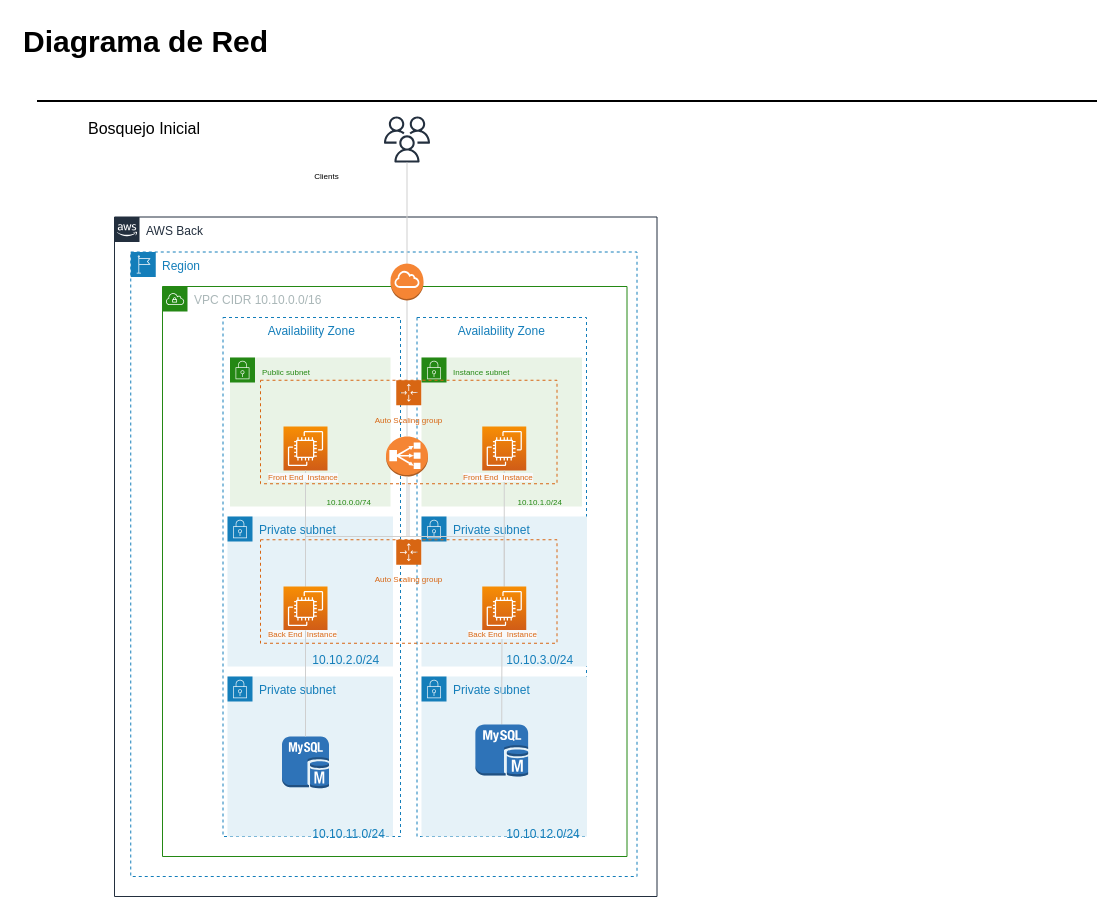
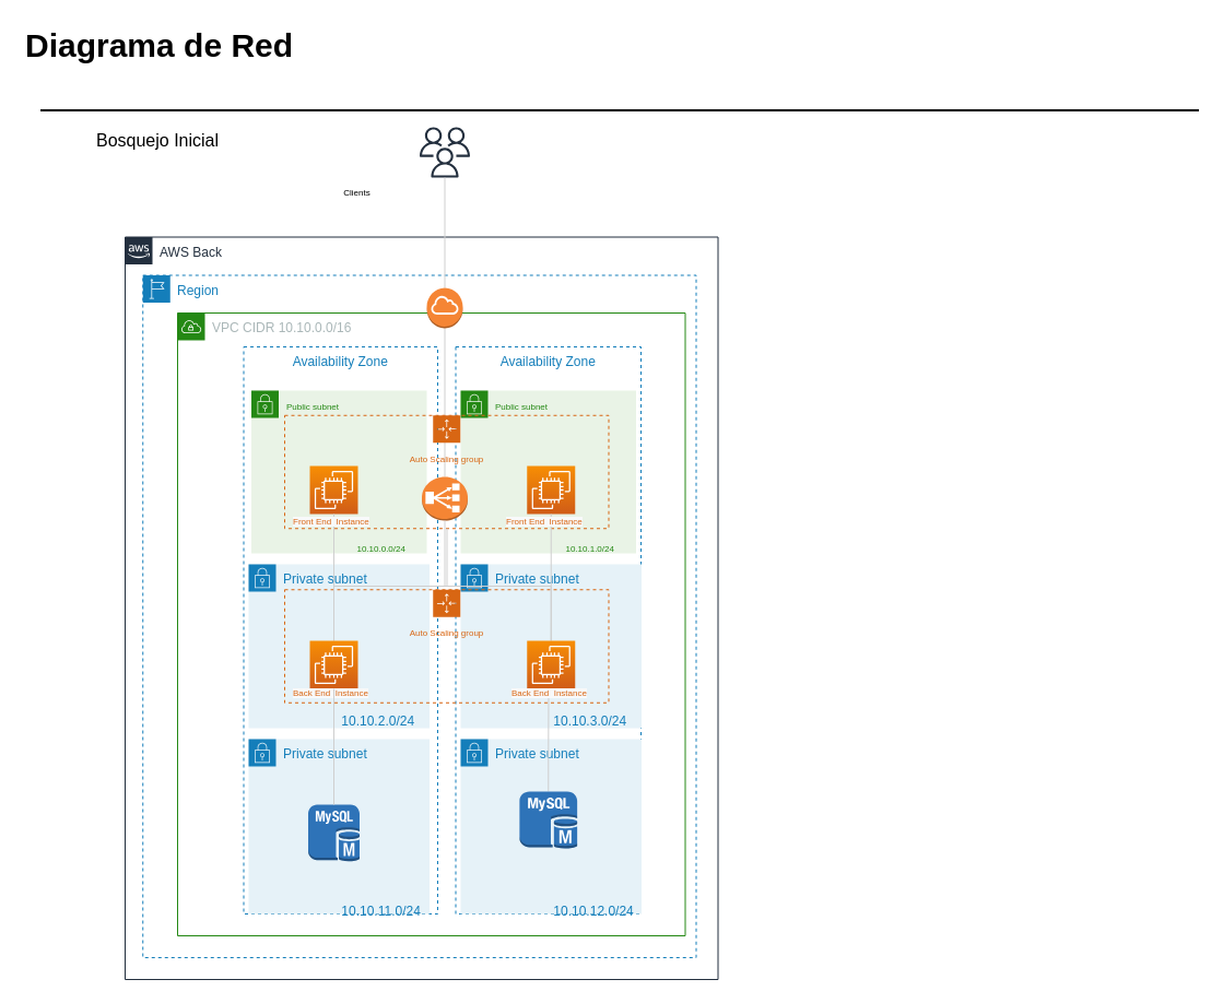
- <mxCell id="11" value="&lt;font style=&quot;font-size: 8px&quot;&gt;Public subnet&lt;br&gt;&lt;br&gt;&lt;br&gt;&lt;br&gt;&lt;br&gt;&lt;br&gt;&lt;br&gt;&lt;br&gt;&lt;br&gt;&lt;span style=&quot;white-space: pre&quot;&gt;&#09;&lt;/span&gt;&lt;span style=&quot;white-space: pre&quot;&gt;&#09;&lt;/span&gt;&lt;span style=&quot;white-space: pre&quot;&gt;&#09;&lt;/span&gt;&amp;nbsp; &amp;nbsp; &amp;nbsp;10.10.0.0/74&lt;br&gt;&lt;/font&gt;" style="points=[[0,0],[0.25,0],[0.5,0],[0.75,0],[1,0],[1,0.25],[1,0.5],[1,0.75],[1,1],[0.75,1],[0.5,1],[0.25,1],[0,1],[0,0.75],[0,0.5],[0,0.25]];outlineConnect=0;gradientColor=none;html=1;whiteSpace=wrap;fontSize=12;fontStyle=0;shape=mxgraph.aws4.group;grIcon=mxgraph.aws4.group_security_group;grStroke=0;strokeColor=#248814;fillColor=#E9F3E6;verticalAlign=top;align=left;spacingLeft=30;fontColor=#248814;dashed=0;" vertex="1" parent="1"><mxGeometry x="229.5" y="357" width="160.5" height="149" as="geometry" /></mxCell>
+ <mxCell id="11" value="&lt;font style=&quot;font-size: 8px&quot;&gt;Public subnet&lt;br&gt;&lt;br&gt;&lt;br&gt;&lt;br&gt;&lt;br&gt;&lt;br&gt;&lt;br&gt;&lt;br&gt;&lt;br&gt;&lt;span style=&quot;white-space: pre&quot;&gt;&#09;&lt;/span&gt;&lt;span style=&quot;white-space: pre&quot;&gt;&#09;&lt;/span&gt;&lt;span style=&quot;white-space: pre&quot;&gt;&#09;&lt;/span&gt;&amp;nbsp; &amp;nbsp; &amp;nbsp;10.10.0.0/24&lt;br&gt;&lt;/font&gt;" style="points=[[0,0],[0.25,0],[0.5,0],[0.75,0],[1,0],[1,0.25],[1,0.5],[1,0.75],[1,1],[0.75,1],[0.5,1],[0.25,1],[0,1],[0,0.75],[0,0.5],[0,0.25]];outlineConnect=0;gradientColor=none;html=1;whiteSpace=wrap;fontSize=12;fontStyle=0;shape=mxgraph.aws4.group;grIcon=mxgraph.aws4.group_security_group;grStroke=0;strokeColor=#248814;fillColor=#E9F3E6;verticalAlign=top;align=left;spacingLeft=30;fontColor=#248814;dashed=0;" vertex="1" parent="1"><mxGeometry x="229.5" y="357" width="160.5" height="149" as="geometry" /></mxCell>
- <mxCell id="15" value="&lt;font style=&quot;font-size: 8px&quot;&gt;Instance subnet&lt;br&gt;&lt;br&gt;&lt;br&gt;&lt;br&gt;&lt;br&gt;&lt;br&gt;&lt;br&gt;&lt;br&gt;&lt;br&gt;&lt;span style=&quot;white-space: pre&quot;&gt;&#09;&lt;/span&gt;&lt;span style=&quot;white-space: pre&quot;&gt;&#09;&lt;/span&gt;&lt;span style=&quot;white-space: pre&quot;&gt;&#09;&lt;/span&gt;&amp;nbsp; &amp;nbsp; &amp;nbsp;10.10.1.0/24&lt;br&gt;&lt;/font&gt;" style="points=[[0,0],[0.25,0],[0.5,0],[0.75,0],[1,0],[1,0.25],[1,0.5],[1,0.75],[1,1],[0.75,1],[0.5,1],[0.25,1],[0,1],[0,0.75],[0,0.5],[0,0.25]];outlineConnect=0;gradientColor=none;html=1;whiteSpace=wrap;fontSize=12;fontStyle=0;shape=mxgraph.aws4.group;grIcon=mxgraph.aws4.group_security_group;grStroke=0;strokeColor=#248814;fillColor=#E9F3E6;verticalAlign=top;align=left;spacingLeft=30;fontColor=#248814;dashed=0;" vertex="1" parent="1"><mxGeometry x="421" y="357" width="160.5" height="149" as="geometry" /></mxCell>
+ <mxCell id="15" value="&lt;font style=&quot;font-size: 8px&quot;&gt;Public subnet&lt;br&gt;&lt;br&gt;&lt;br&gt;&lt;br&gt;&lt;br&gt;&lt;br&gt;&lt;br&gt;&lt;br&gt;&lt;br&gt;&lt;span style=&quot;white-space: pre&quot;&gt;&#09;&lt;/span&gt;&lt;span style=&quot;white-space: pre&quot;&gt;&#09;&lt;/span&gt;&lt;span style=&quot;white-space: pre&quot;&gt;&#09;&lt;/span&gt;&amp;nbsp; &amp;nbsp; &amp;nbsp;10.10.1.0/24&lt;br&gt;&lt;/font&gt;" style="points=[[0,0],[0.25,0],[0.5,0],[0.75,0],[1,0],[1,0.25],[1,0.5],[1,0.75],[1,1],[0.75,1],[0.5,1],[0.25,1],[0,1],[0,0.75],[0,0.5],[0,0.25]];outlineConnect=0;gradientColor=none;html=1;whiteSpace=wrap;fontSize=12;fontStyle=0;shape=mxgraph.aws4.group;grIcon=mxgraph.aws4.group_security_group;grStroke=0;strokeColor=#248814;fillColor=#E9F3E6;verticalAlign=top;align=left;spacingLeft=30;fontColor=#248814;dashed=0;" vertex="1" parent="1"><mxGeometry x="421" y="357" width="160.5" height="149" as="geometry" /></mxCell>
